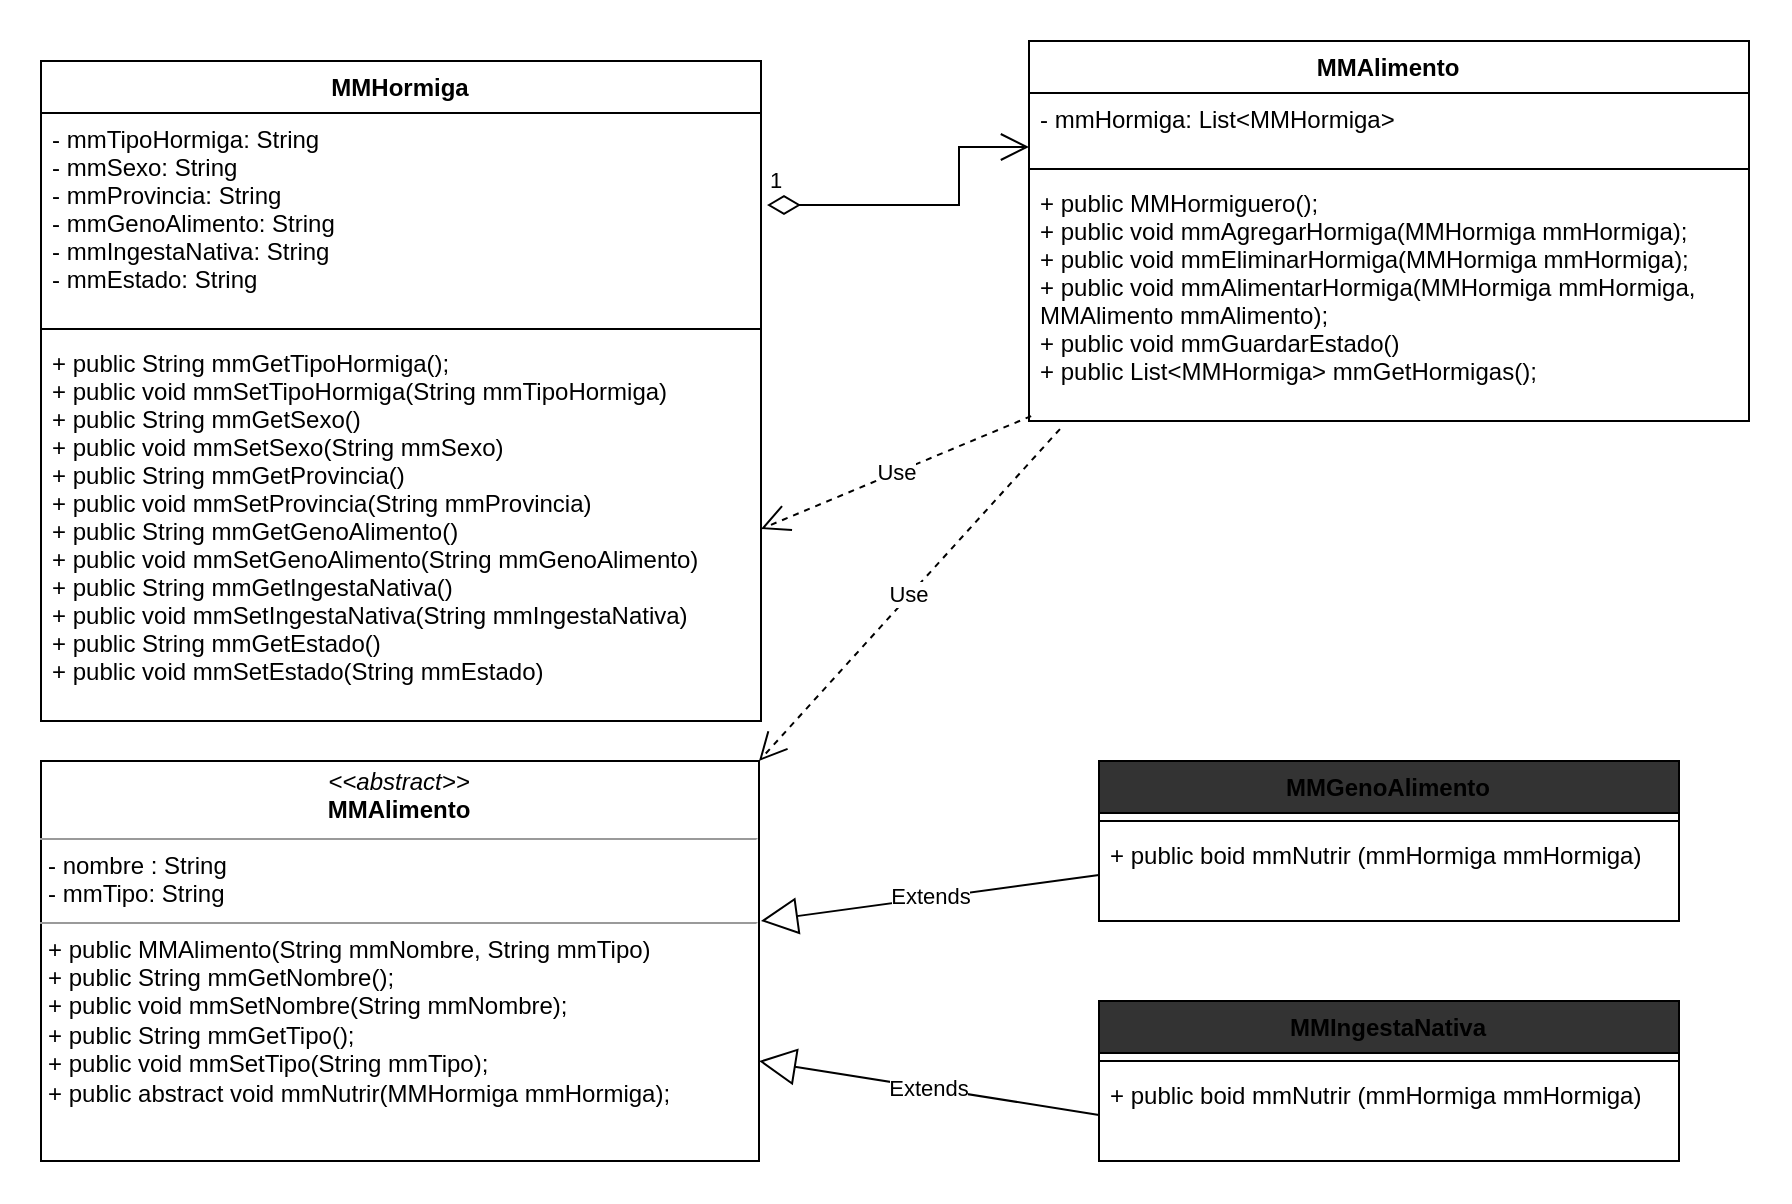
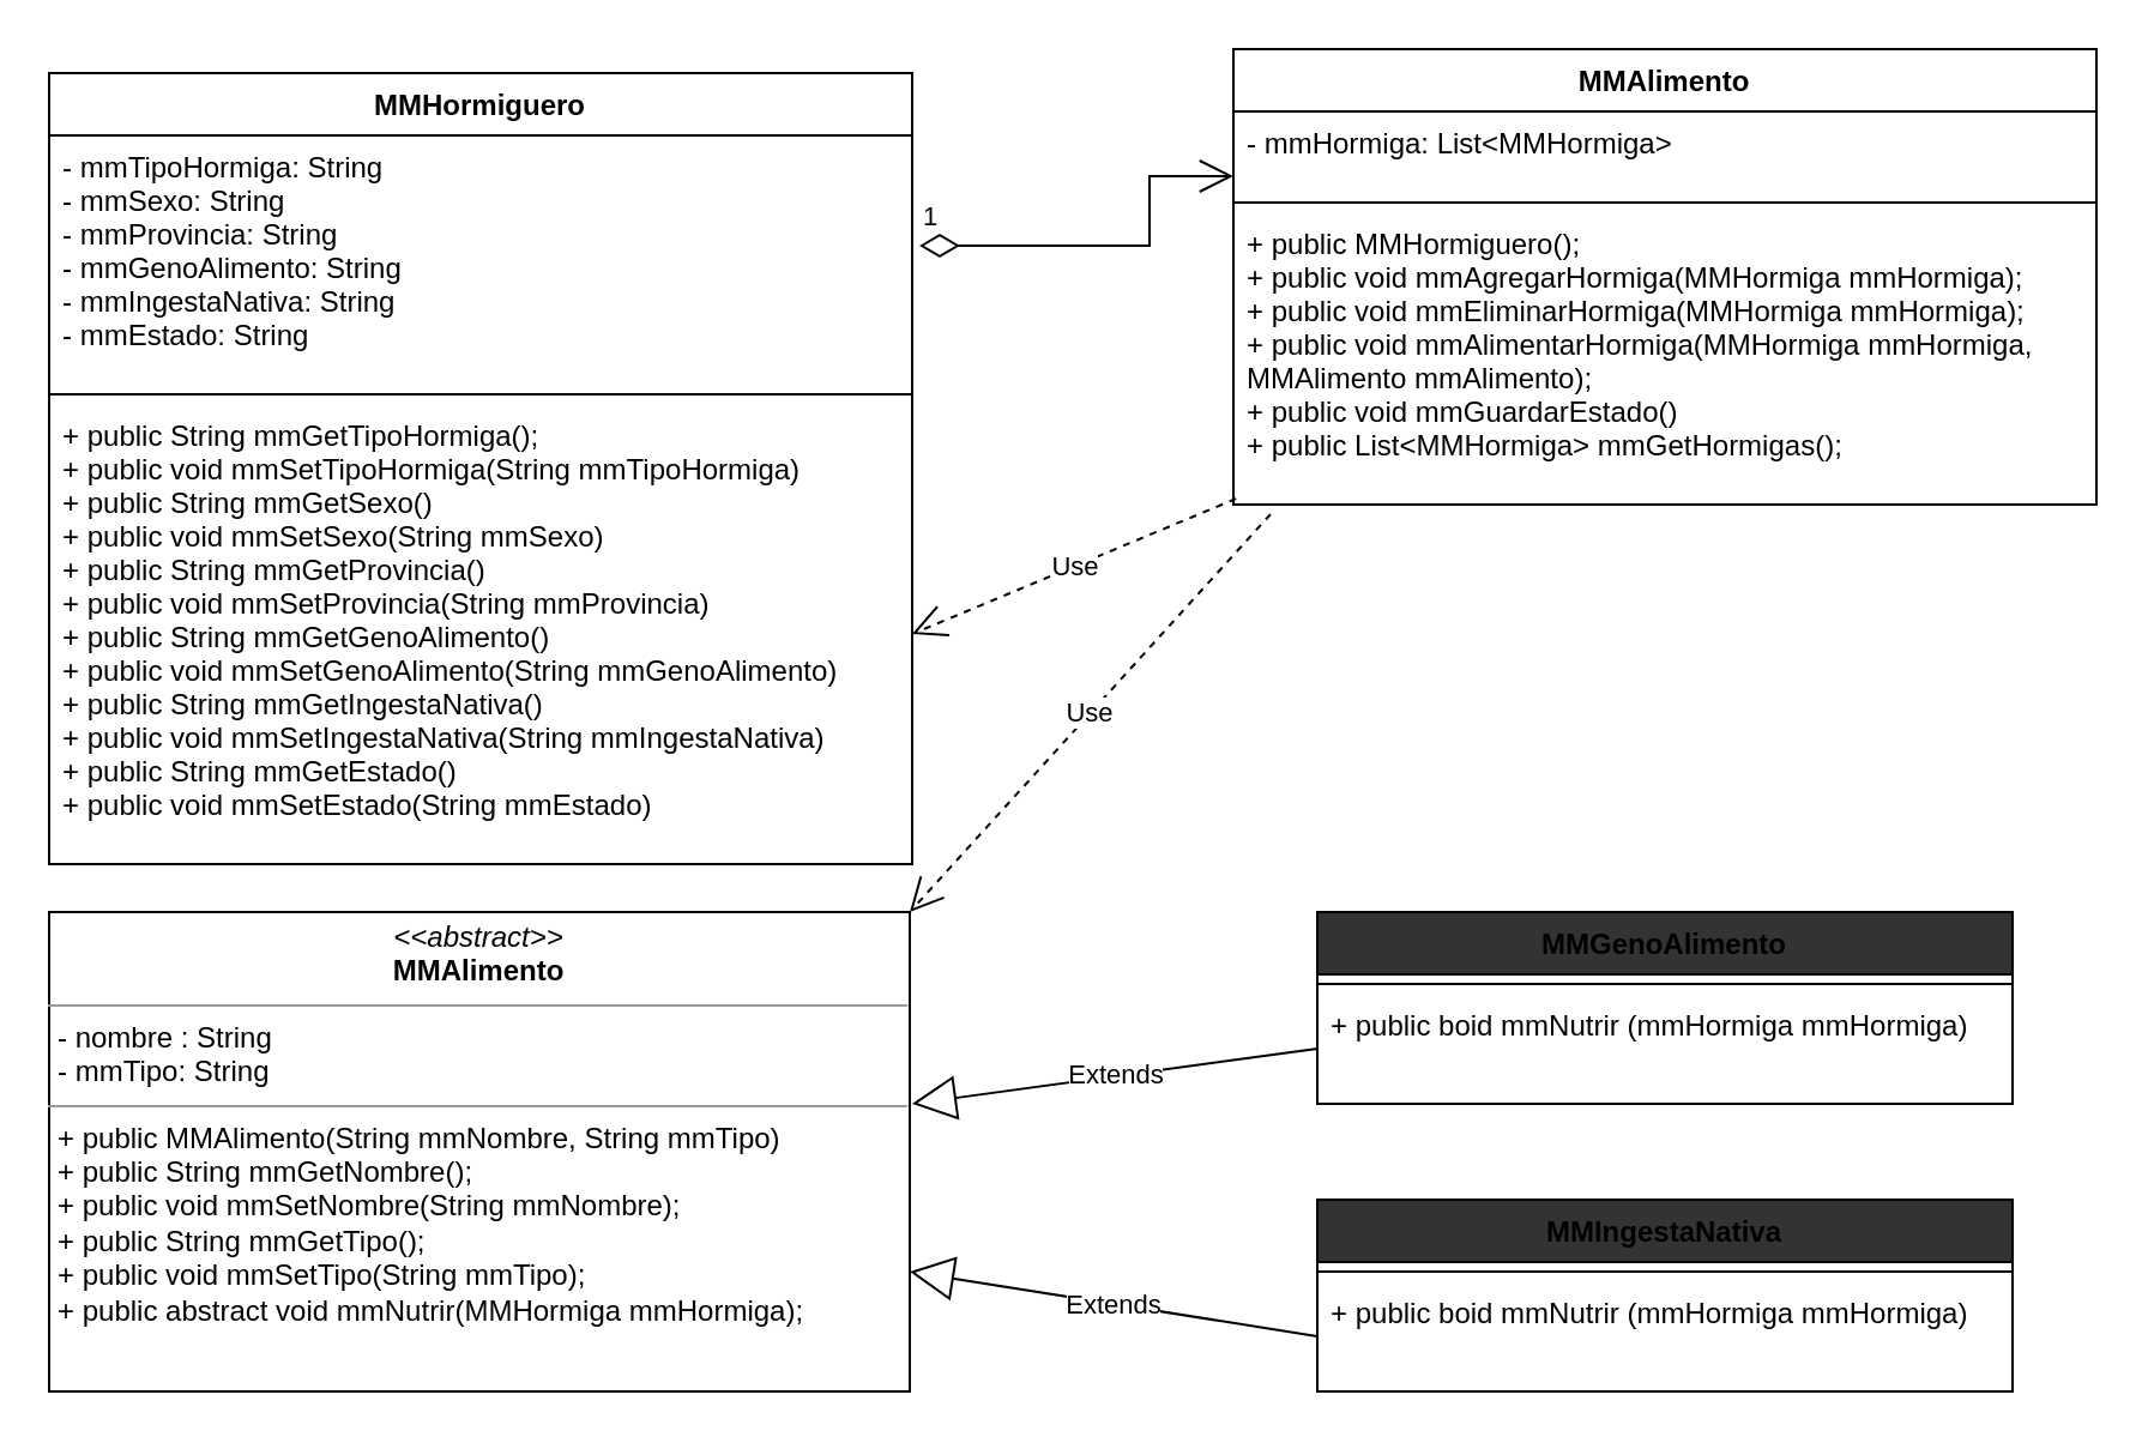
- <mxCell id="14" value="MMHormiga" style="swimlane;fontStyle=1;align=center;verticalAlign=top;childLayout=stackLayout;horizontal=1;startSize=26;horizontalStack=0;resizeParent=1;resizeParentMax=0;resizeLast=0;collapsible=1;marginBottom=0;" vertex="1" parent="1"><mxGeometry x="20" y="30" width="360" height="330" as="geometry"><mxRectangle x="20" y="10" width="90" height="30" as="alternateBounds" /></mxGeometry></mxCell>
+ <mxCell id="14" value="MMHormiguero" style="swimlane;fontStyle=1;align=center;verticalAlign=top;childLayout=stackLayout;horizontal=1;startSize=26;horizontalStack=0;resizeParent=1;resizeParentMax=0;resizeLast=0;collapsible=1;marginBottom=0;" vertex="1" parent="1"><mxGeometry x="20" y="30" width="360" height="330" as="geometry"><mxRectangle x="20" y="10" width="90" height="30" as="alternateBounds" /></mxGeometry></mxCell>
